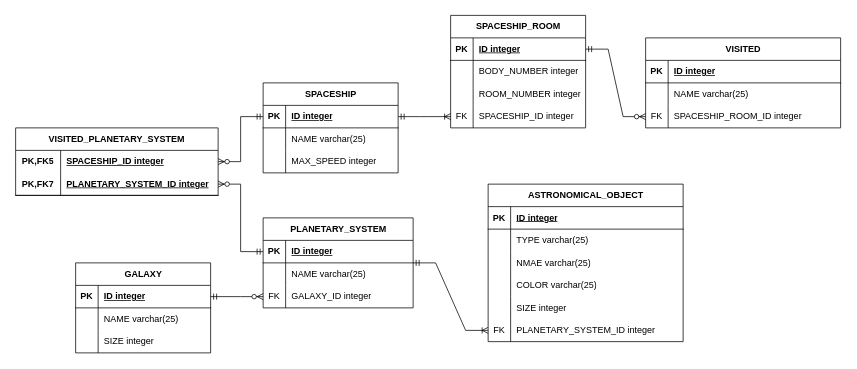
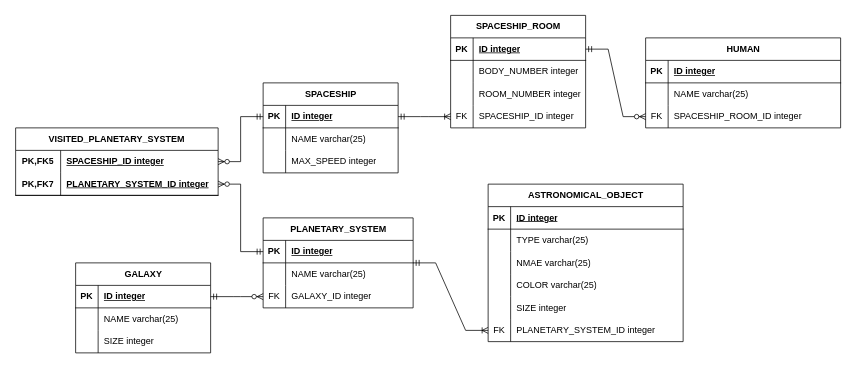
- <mxCell id="32" value="VISITED" style="shape=table;startSize=30;container=1;collapsible=1;childLayout=tableLayout;fixedRows=1;rowLines=0;fontStyle=1;align=center;resizeLast=1;html=1;" parent="1" vertex="1"><mxGeometry x="860" y="50" width="260" height="120" as="geometry"><mxRectangle x="850" y="-180" width="90" height="30" as="alternateBounds" /></mxGeometry></mxCell>
+ <mxCell id="32" value="HUMAN" style="shape=table;startSize=30;container=1;collapsible=1;childLayout=tableLayout;fixedRows=1;rowLines=0;fontStyle=1;align=center;resizeLast=1;html=1;" parent="1" vertex="1"><mxGeometry x="860" y="50" width="260" height="120" as="geometry"><mxRectangle x="850" y="-180" width="90" height="30" as="alternateBounds" /></mxGeometry></mxCell>
